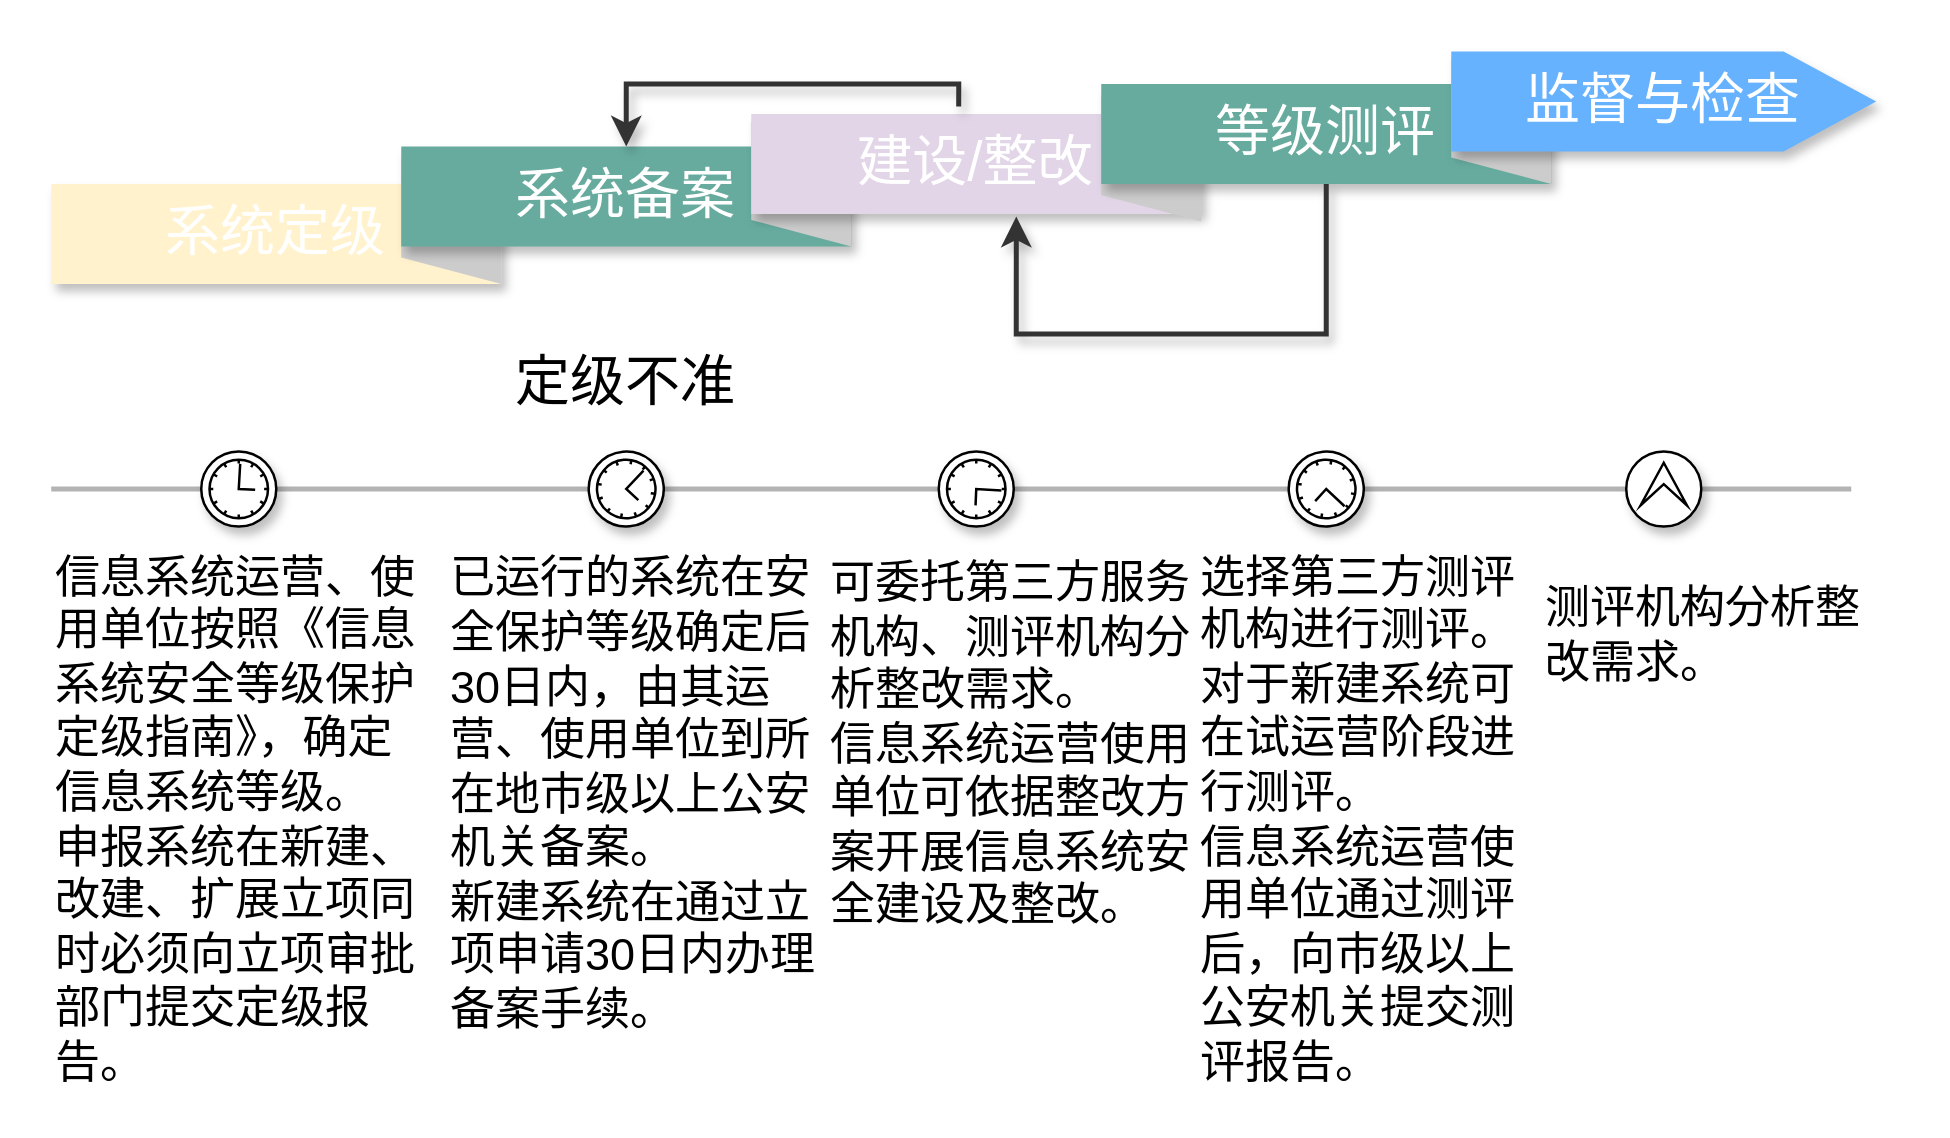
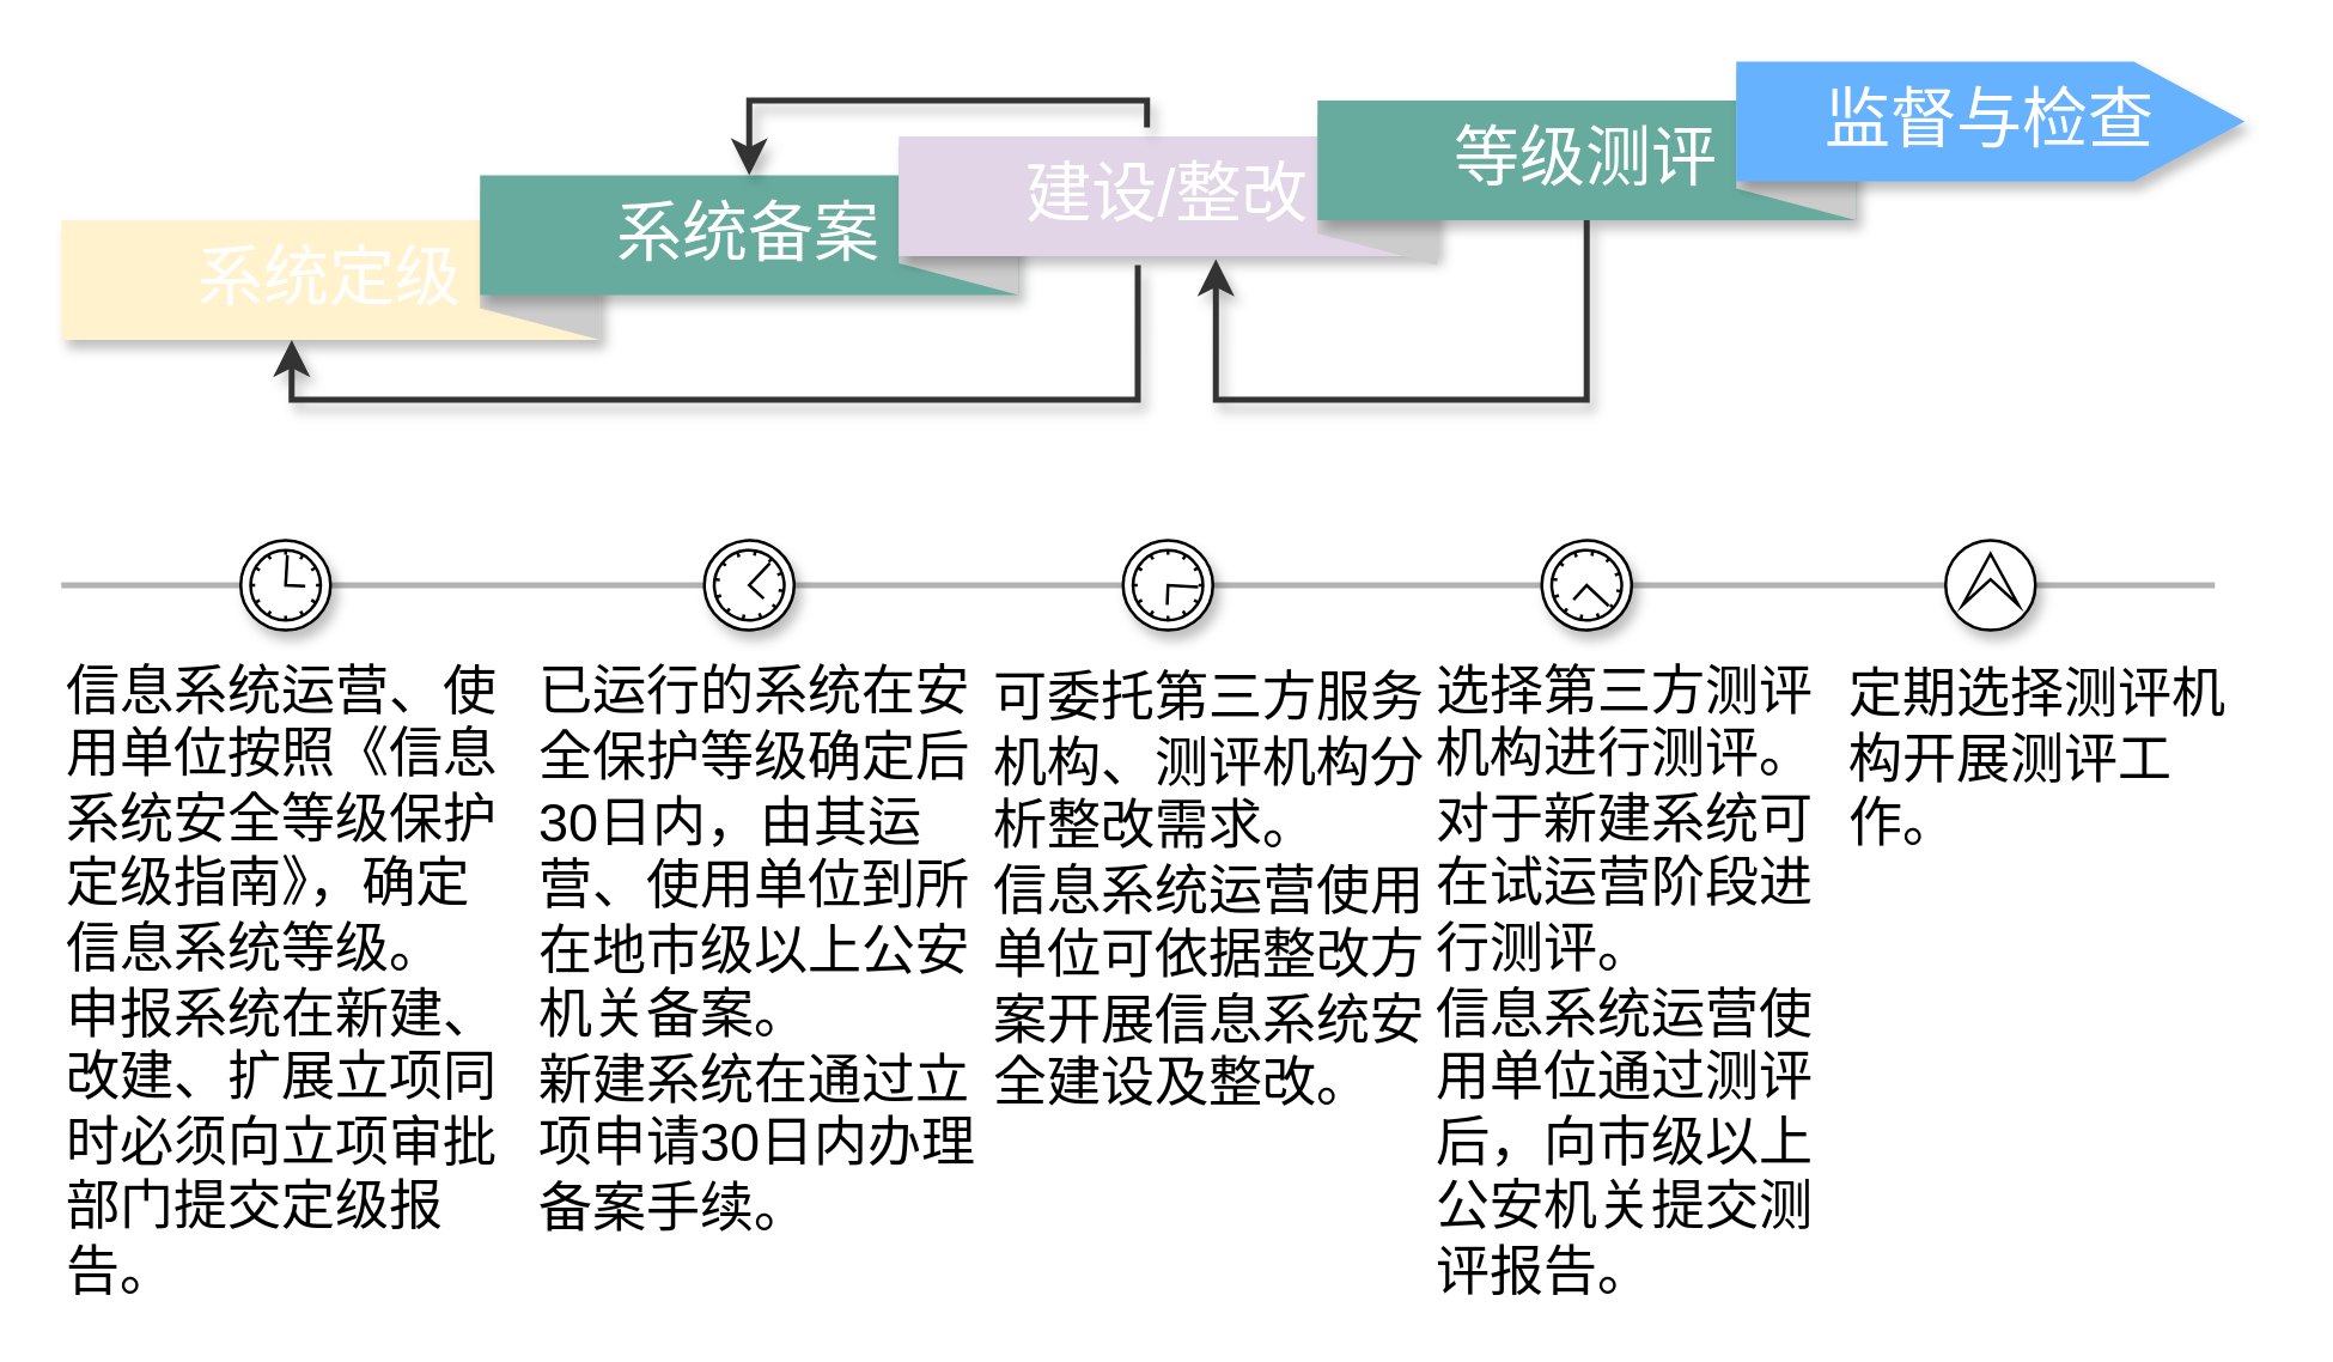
+ <mxCell id="13" value="" style="endArrow=classic;html=1;shadow=1;strokeColor=#333333;strokeWidth=2;exitX=0.444;exitY=1.075;exitDx=0;exitDy=0;exitPerimeter=0;entryX=0.428;entryY=1;entryDx=0;entryDy=0;entryPerimeter=0;edgeStyle=orthogonalEdgeStyle;rounded=0;" edge="1" parent="1" source="7" target="3"><mxGeometry width="50" height="50" relative="1" as="geometry"><mxPoint x="20" y="183" as="sourcePoint" /><mxPoint x="70" y="133" as="targetPoint" /><Array as="points"><mxPoint x="380" y="133" /><mxPoint x="97" y="133" /></Array></mxGeometry></mxCell>
- <mxCell id="14" value="&lt;font style=&quot;font-size: 22px&quot;&gt;定级不准&lt;/font&gt;" style="text;html=1;strokeColor=none;fillColor=none;align=center;verticalAlign=middle;whiteSpace=wrap;rounded=0;shadow=1;" vertex="1" parent="1"><mxGeometry x="190" y="143" width="120" height="20" as="geometry" /></mxCell>
- <mxCell id="25" value="&lt;span style=&quot;font-size: 18px&quot;&gt;测评机构分析整改需求。&lt;br&gt;&lt;/span&gt;" style="text;html=1;strokeColor=none;fillColor=none;align=left;verticalAlign=middle;whiteSpace=wrap;rounded=0;shadow=1;" vertex="1" parent="1"><mxGeometry x="616" y="224" width="142" height="59" as="geometry" /></mxCell>
+ <mxCell id="25" value="&lt;span style=&quot;font-size: 18px&quot;&gt;定期选择测评机构开展测评工作。&lt;br&gt;&lt;/span&gt;" style="text;html=1;strokeColor=none;fillColor=none;align=left;verticalAlign=middle;whiteSpace=wrap;rounded=0;shadow=1;" vertex="1" parent="1"><mxGeometry x="616" y="224" width="142" height="59" as="geometry" /></mxCell>
